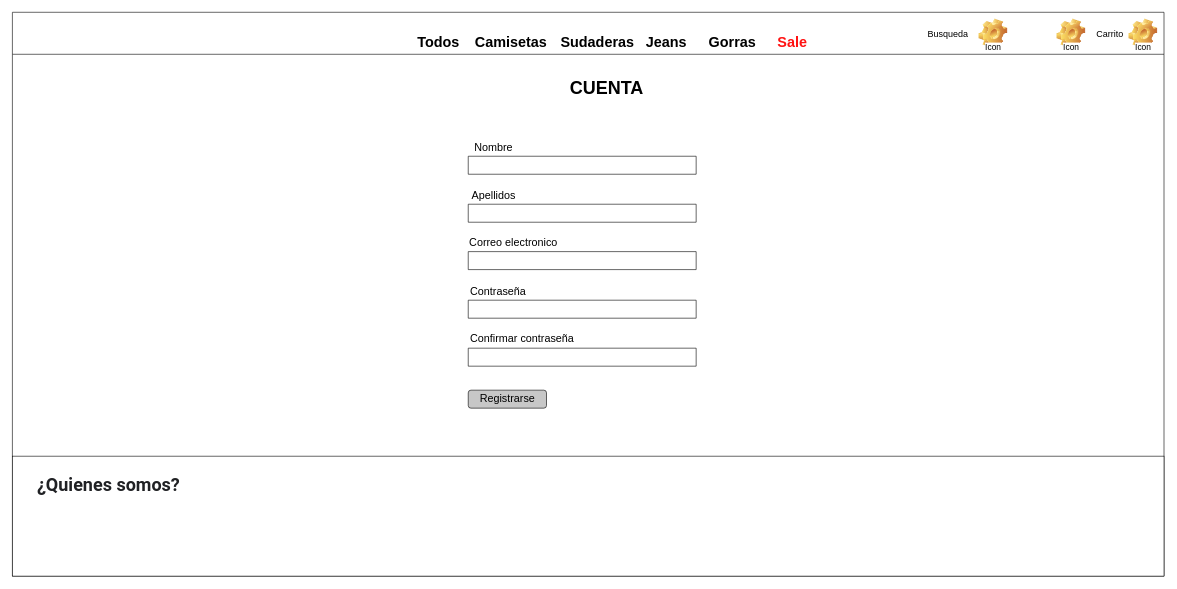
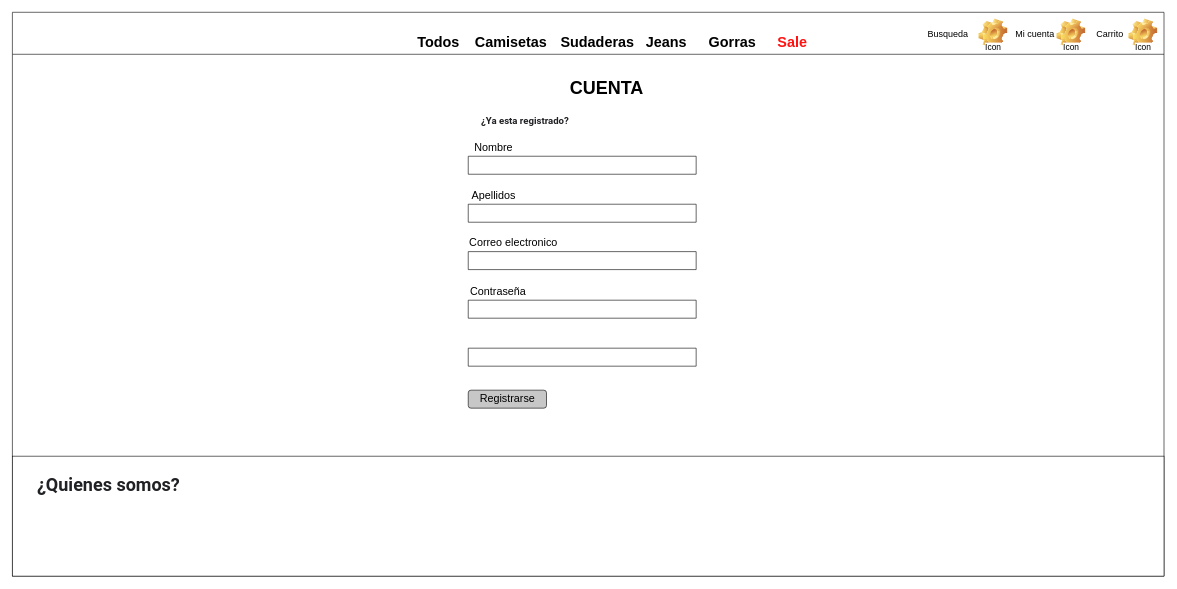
+ <mxCell id="13" value="Mi cuenta" style="text;html=1;strokeColor=none;fillColor=none;align=center;verticalAlign=middle;whiteSpace=wrap;rounded=0;fontSize=15;" parent="2" vertex="1"><mxGeometry x="1670" y="20" width="70" height="30" as="geometry" /></mxCell>
+ <mxCell id="6" value="&lt;span style=&quot;color: rgb(32, 33, 36); font-family: Roboto, arial, sans-serif; text-align: left; background-color: rgb(255, 255, 255);&quot;&gt;&lt;b style=&quot;&quot;&gt;&lt;font style=&quot;font-size: 16px;&quot;&gt;¿Ya esta registrado?&lt;/font&gt;&lt;/b&gt;&lt;/span&gt;" style="text;html=1;strokeColor=none;fillColor=none;align=center;verticalAlign=middle;whiteSpace=wrap;rounded=0;fontSize=19;" parent="2" vertex="1"><mxGeometry x="760" y="160" width="190" height="40" as="geometry" /></mxCell>
- <mxCell id="29" value="&lt;font style=&quot;&quot;&gt;&lt;font style=&quot;font-size: 18px;&quot;&gt;Confirmar contraseña&lt;/font&gt;&lt;br&gt;&lt;/font&gt;" style="text;html=1;strokeColor=none;fillColor=none;align=center;verticalAlign=middle;whiteSpace=wrap;rounded=0;fontSize=19;" vertex="1" parent="2"><mxGeometry x="760" y="530" width="180" height="30" as="geometry" /></mxCell>
